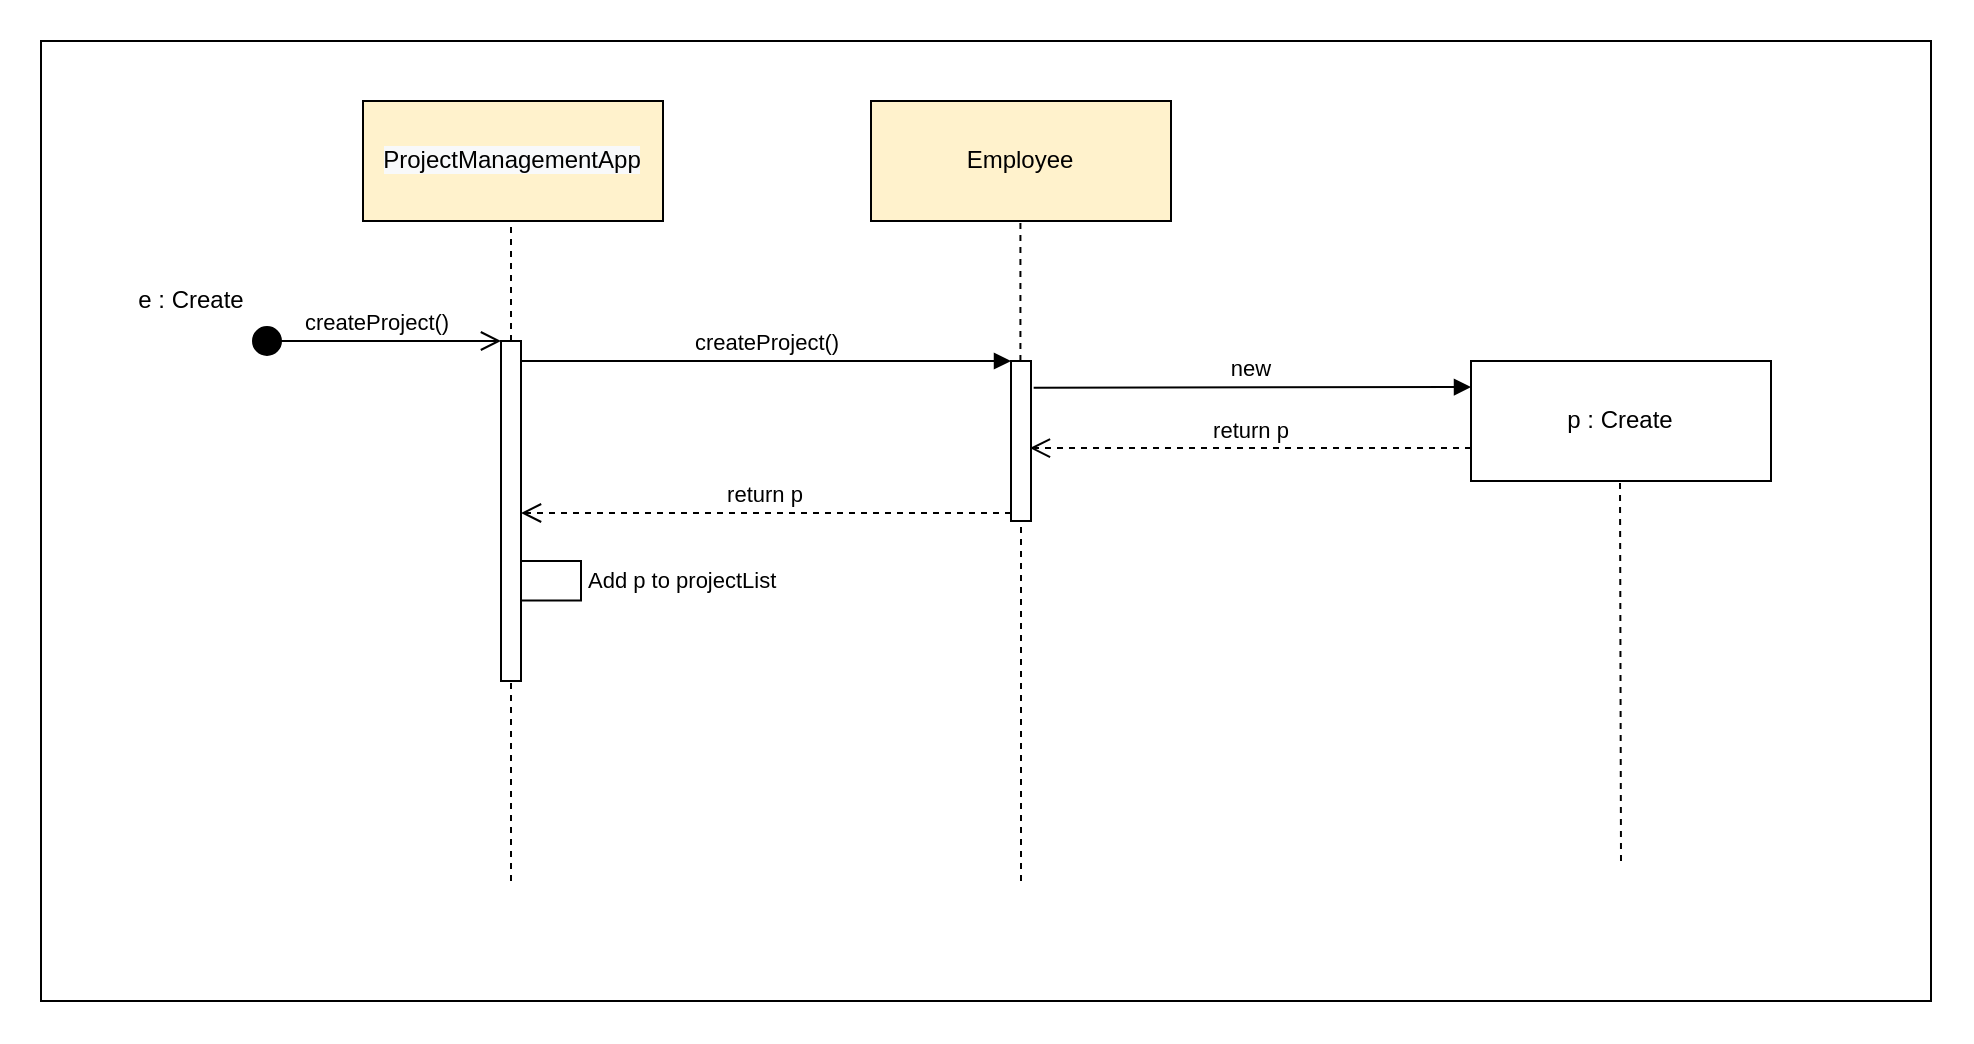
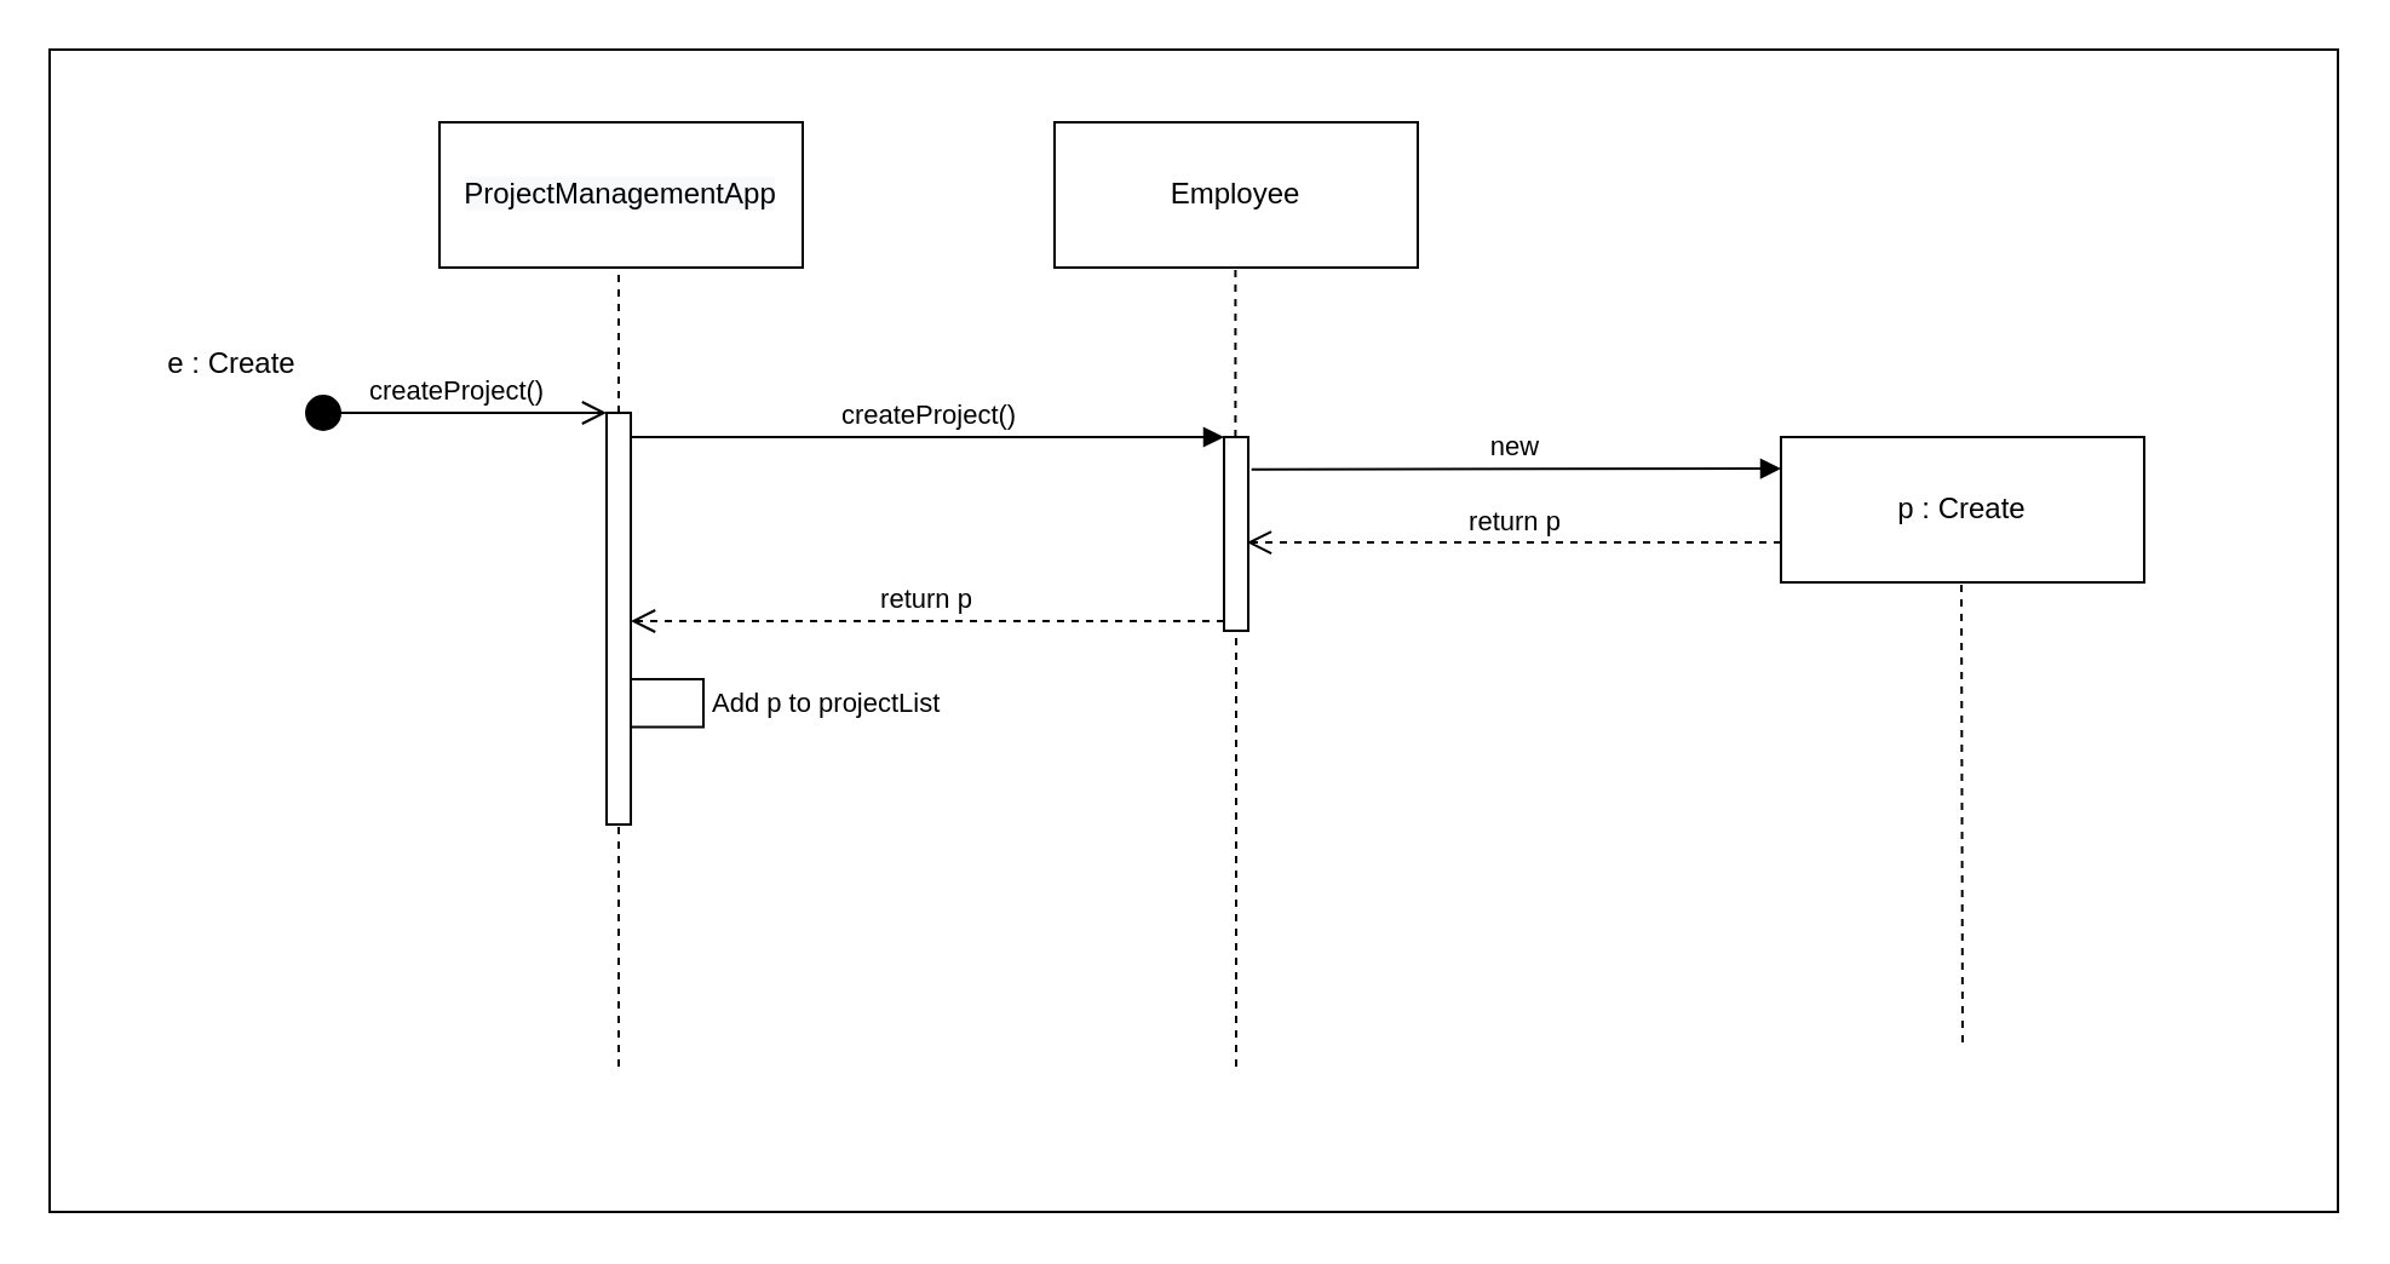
- <mxCell id="3" value="&#10;&#10;&lt;span style=&quot;color: rgb(0, 0, 0); font-family: helvetica; font-size: 12px; font-style: normal; font-weight: 400; letter-spacing: normal; text-align: center; text-indent: 0px; text-transform: none; word-spacing: 0px; background-color: rgb(248, 249, 250); display: inline; float: none;&quot;&gt;ProjectManagementApp&lt;/span&gt;&#10;&#10;" style="rounded=0;whiteSpace=wrap;html=1;fillColor=#fff2cc;" vertex="1" parent="1"><mxGeometry x="181" y="50" width="150" height="60" as="geometry" /></mxCell>
+ <mxCell id="3" value="&#10;&#10;&lt;span style=&quot;color: rgb(0, 0, 0); font-family: helvetica; font-size: 12px; font-style: normal; font-weight: 400; letter-spacing: normal; text-align: center; text-indent: 0px; text-transform: none; word-spacing: 0px; background-color: rgb(248, 249, 250); display: inline; float: none;&quot;&gt;ProjectManagementApp&lt;/span&gt;&#10;&#10;" style="rounded=0;whiteSpace=wrap;html=1;fillColor=#FFFFFF;" vertex="1" parent="1"><mxGeometry x="181" y="50" width="150" height="60" as="geometry" /></mxCell>
- <mxCell id="4" value="&lt;font face=&quot;helvetica&quot;&gt;Employee&lt;/font&gt;" style="rounded=0;whiteSpace=wrap;html=1;fillColor=#fff2cc;" vertex="1" parent="1"><mxGeometry x="435" y="50" width="150" height="60" as="geometry" /></mxCell>
+ <mxCell id="4" value="&lt;font face=&quot;helvetica&quot;&gt;Employee&lt;/font&gt;" style="rounded=0;whiteSpace=wrap;html=1;fillColor=#FFFFFF;" vertex="1" parent="1"><mxGeometry x="435" y="50" width="150" height="60" as="geometry" /></mxCell>
